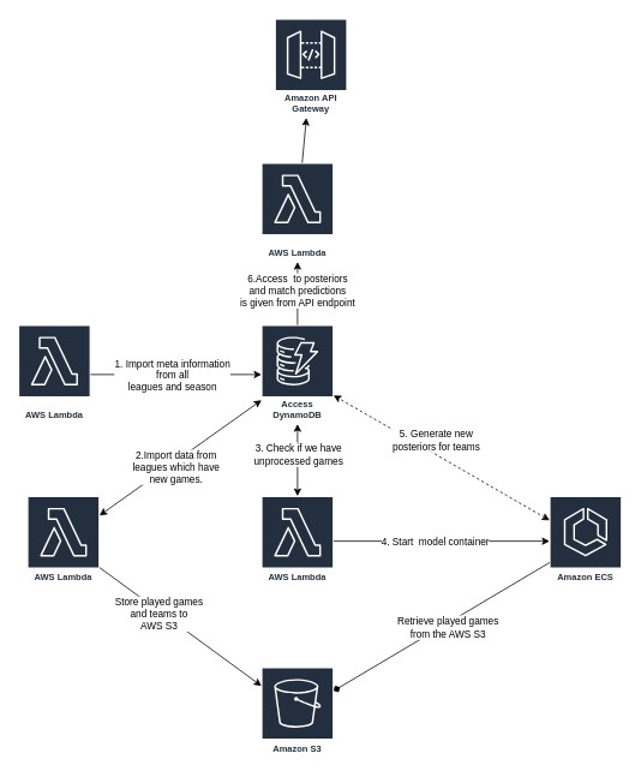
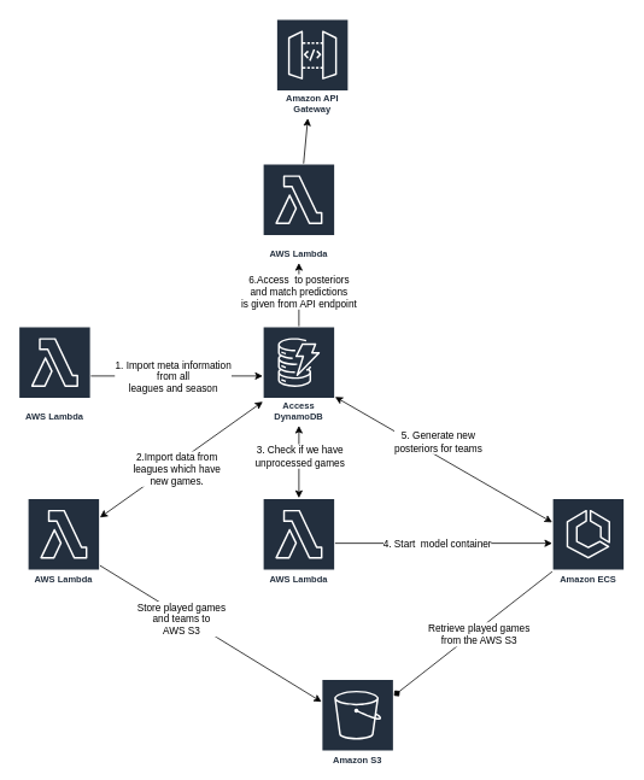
- <mxCell id="15" value="" style="endArrow=classic;startArrow=classic;html=1;rounded=0;dashed=1;" parent="1" source="9" target="2" edge="1"><mxGeometry width="50" height="50" relative="1" as="geometry"><mxPoint x="280" y="700" as="sourcePoint" /><mxPoint x="330" y="650" as="targetPoint" /></mxGeometry></mxCell>
+ <mxCell id="15" value="" style="endArrow=classic;startArrow=classic;html=1;rounded=0;" parent="1" source="9" target="2" edge="1"><mxGeometry width="50" height="50" relative="1" as="geometry"><mxPoint x="280" y="700" as="sourcePoint" /><mxPoint x="330" y="650" as="targetPoint" /></mxGeometry></mxCell>
- <mxCell id="24" value="Amazon S3" style="sketch=0;outlineConnect=0;fontColor=#232F3E;gradientColor=none;strokeColor=#ffffff;fillColor=#232F3E;dashed=0;verticalLabelPosition=middle;verticalAlign=bottom;align=center;html=1;whiteSpace=wrap;fontSize=10;fontStyle=1;spacing=3;shape=mxgraph.aws4.productIcon;prIcon=mxgraph.aws4.s3;" vertex="1" parent="1"><mxGeometry x="290" y="740" width="80" height="100" as="geometry" /></mxCell>
+ <mxCell id="24" value="Amazon S3" style="sketch=0;outlineConnect=0;fontColor=#232F3E;gradientColor=none;strokeColor=#ffffff;fillColor=#232F3E;dashed=0;verticalLabelPosition=middle;verticalAlign=bottom;align=center;html=1;whiteSpace=wrap;fontSize=10;fontStyle=1;spacing=3;shape=mxgraph.aws4.productIcon;prIcon=mxgraph.aws4.s3;" vertex="1" parent="1"><mxGeometry x="355" y="750" width="80" height="100" as="geometry" /></mxCell>
